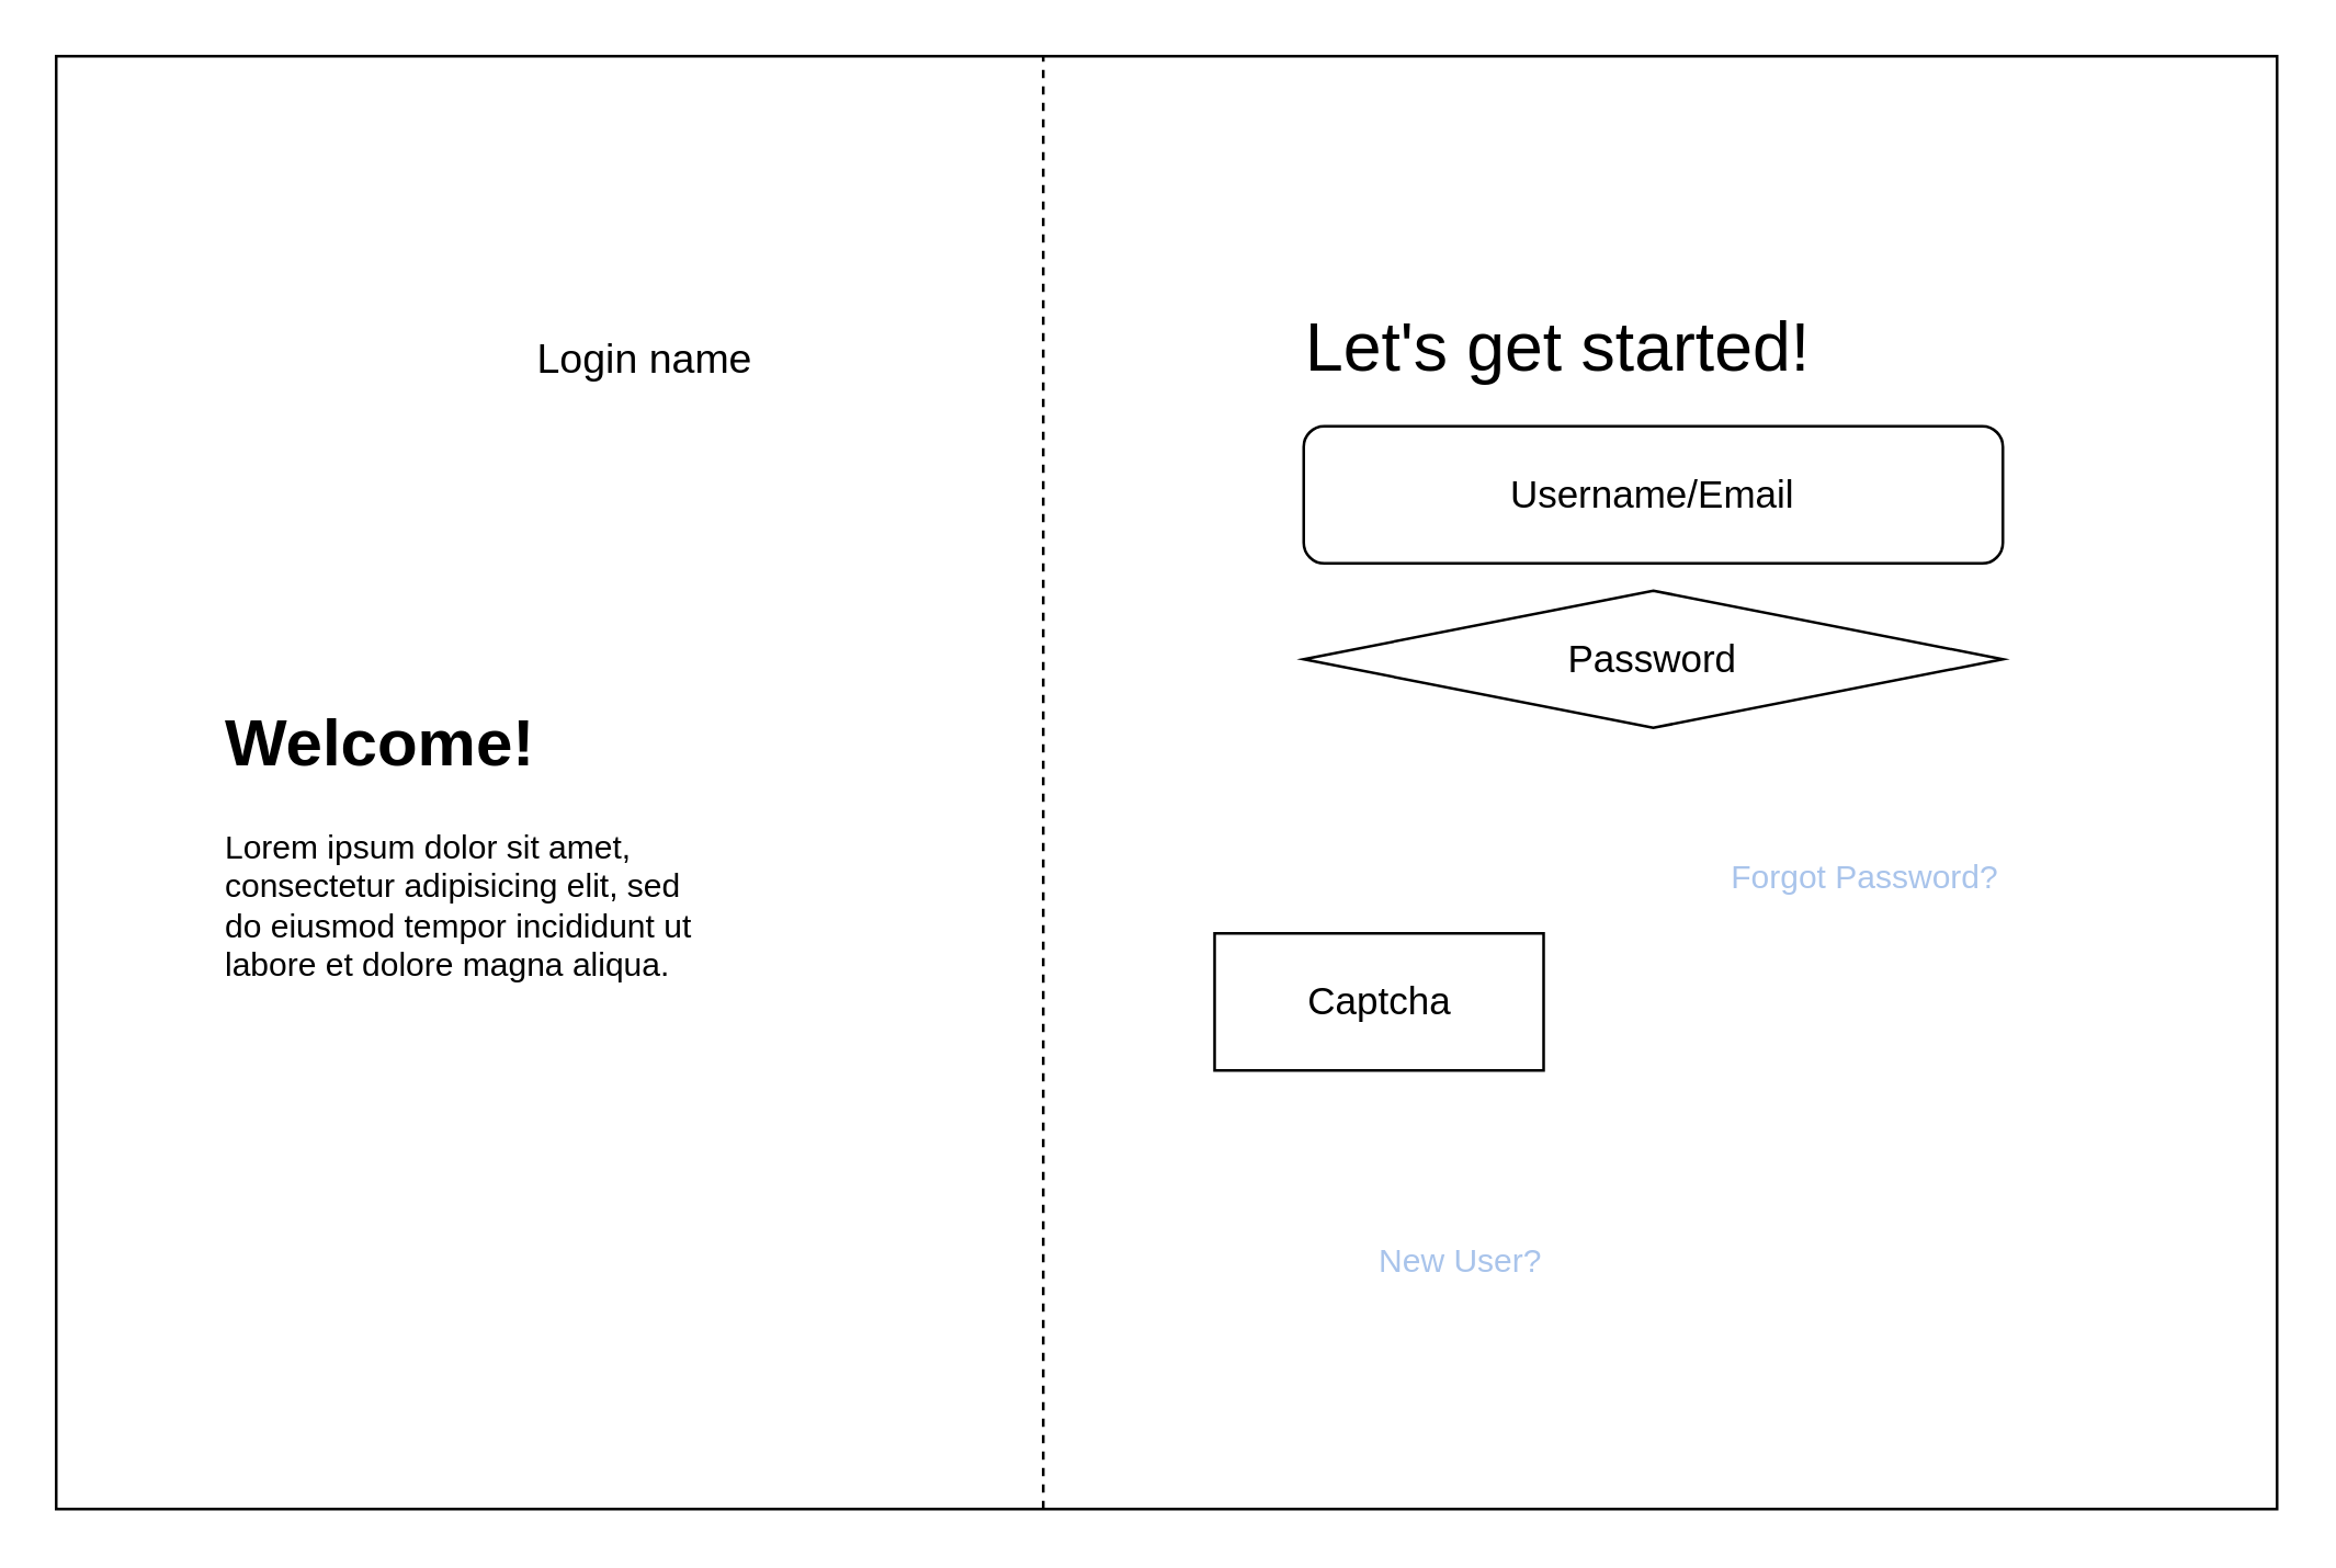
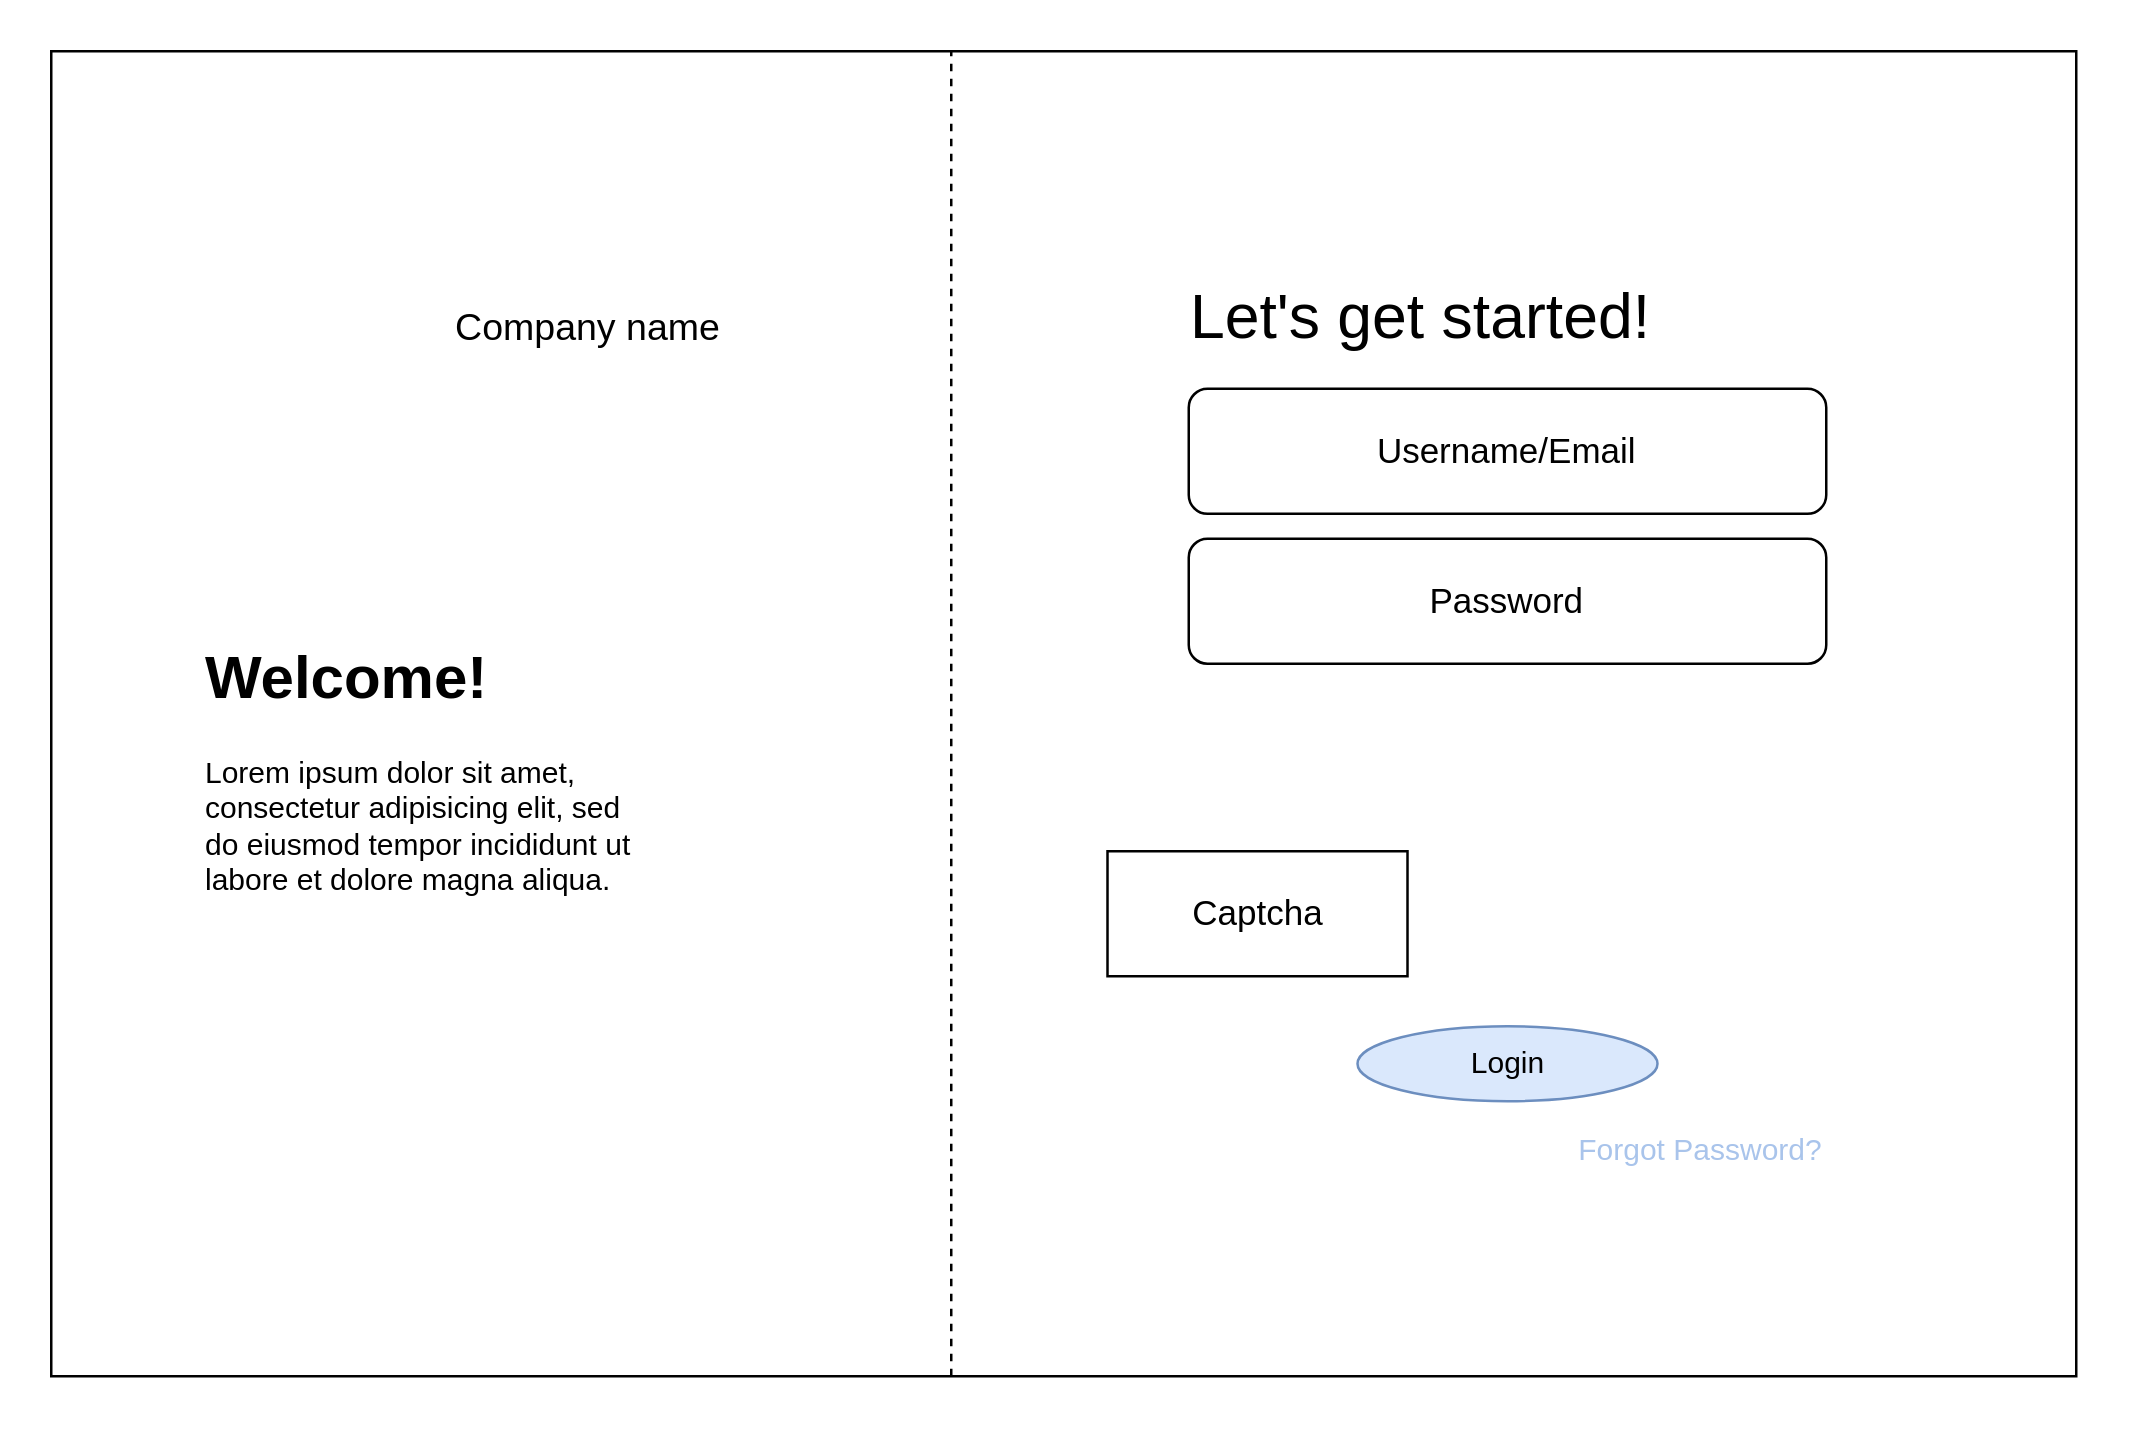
- <mxCell id="3" value="&lt;font style=&quot;font-size: 15px;&quot;&gt;Login name&lt;/font&gt;" style="text;html=1;align=center;verticalAlign=middle;whiteSpace=wrap;rounded=0;" parent="1" vertex="1"><mxGeometry x="180" y="115" width="110" height="30" as="geometry" /></mxCell>
+ <mxCell id="3" value="&lt;font style=&quot;font-size: 15px;&quot;&gt;Company name&lt;/font&gt;" style="text;html=1;align=center;verticalAlign=middle;whiteSpace=wrap;rounded=0;" parent="1" vertex="1"><mxGeometry x="180" y="115" width="110" height="30" as="geometry" /></mxCell>
- <mxCell id="8" value="&lt;font style=&quot;font-size: 14px;&quot;&gt;Password&lt;/font&gt;" style="rhombus;whiteSpace=wrap;html=1;" parent="1" vertex="1"><mxGeometry x="475" y="215" width="255" height="50" as="geometry" /></mxCell>
+ <mxCell id="8" value="&lt;font style=&quot;font-size: 14px;&quot;&gt;Password&lt;/font&gt;" style="rounded=1;whiteSpace=wrap;html=1;" parent="1" vertex="1"><mxGeometry x="475" y="215" width="255" height="50" as="geometry" /></mxCell>
- <mxCell id="9" value="Forgot Password?" style="text;html=1;align=center;verticalAlign=middle;whiteSpace=wrap;rounded=0;fontColor=#A9C4EB;" parent="1" vertex="1"><mxGeometry x="630" y="305" width="100" height="30" as="geometry" /></mxCell>
+ <mxCell id="9" value="Forgot Password?" style="text;html=1;align=center;verticalAlign=middle;whiteSpace=wrap;rounded=0;fontColor=#A9C4EB;" parent="1" vertex="1"><mxGeometry x="630" y="445" width="100" height="30" as="geometry" /></mxCell>
+ <mxCell id="12" value="Login" style="ellipse;whiteSpace=wrap;html=1;fillColor=#dae8fc;strokeColor=#6c8ebf;" parent="1" vertex="1"><mxGeometry x="542.5" y="410" width="120" height="30" as="geometry" /></mxCell>
- <mxCell id="10" value="New User?" style="text;html=1;align=center;verticalAlign=middle;whiteSpace=wrap;rounded=0;fontColor=#A9C4EB;" parent="1" vertex="1"><mxGeometry x="490" y="445" width="85" height="30" as="geometry" /></mxCell>
